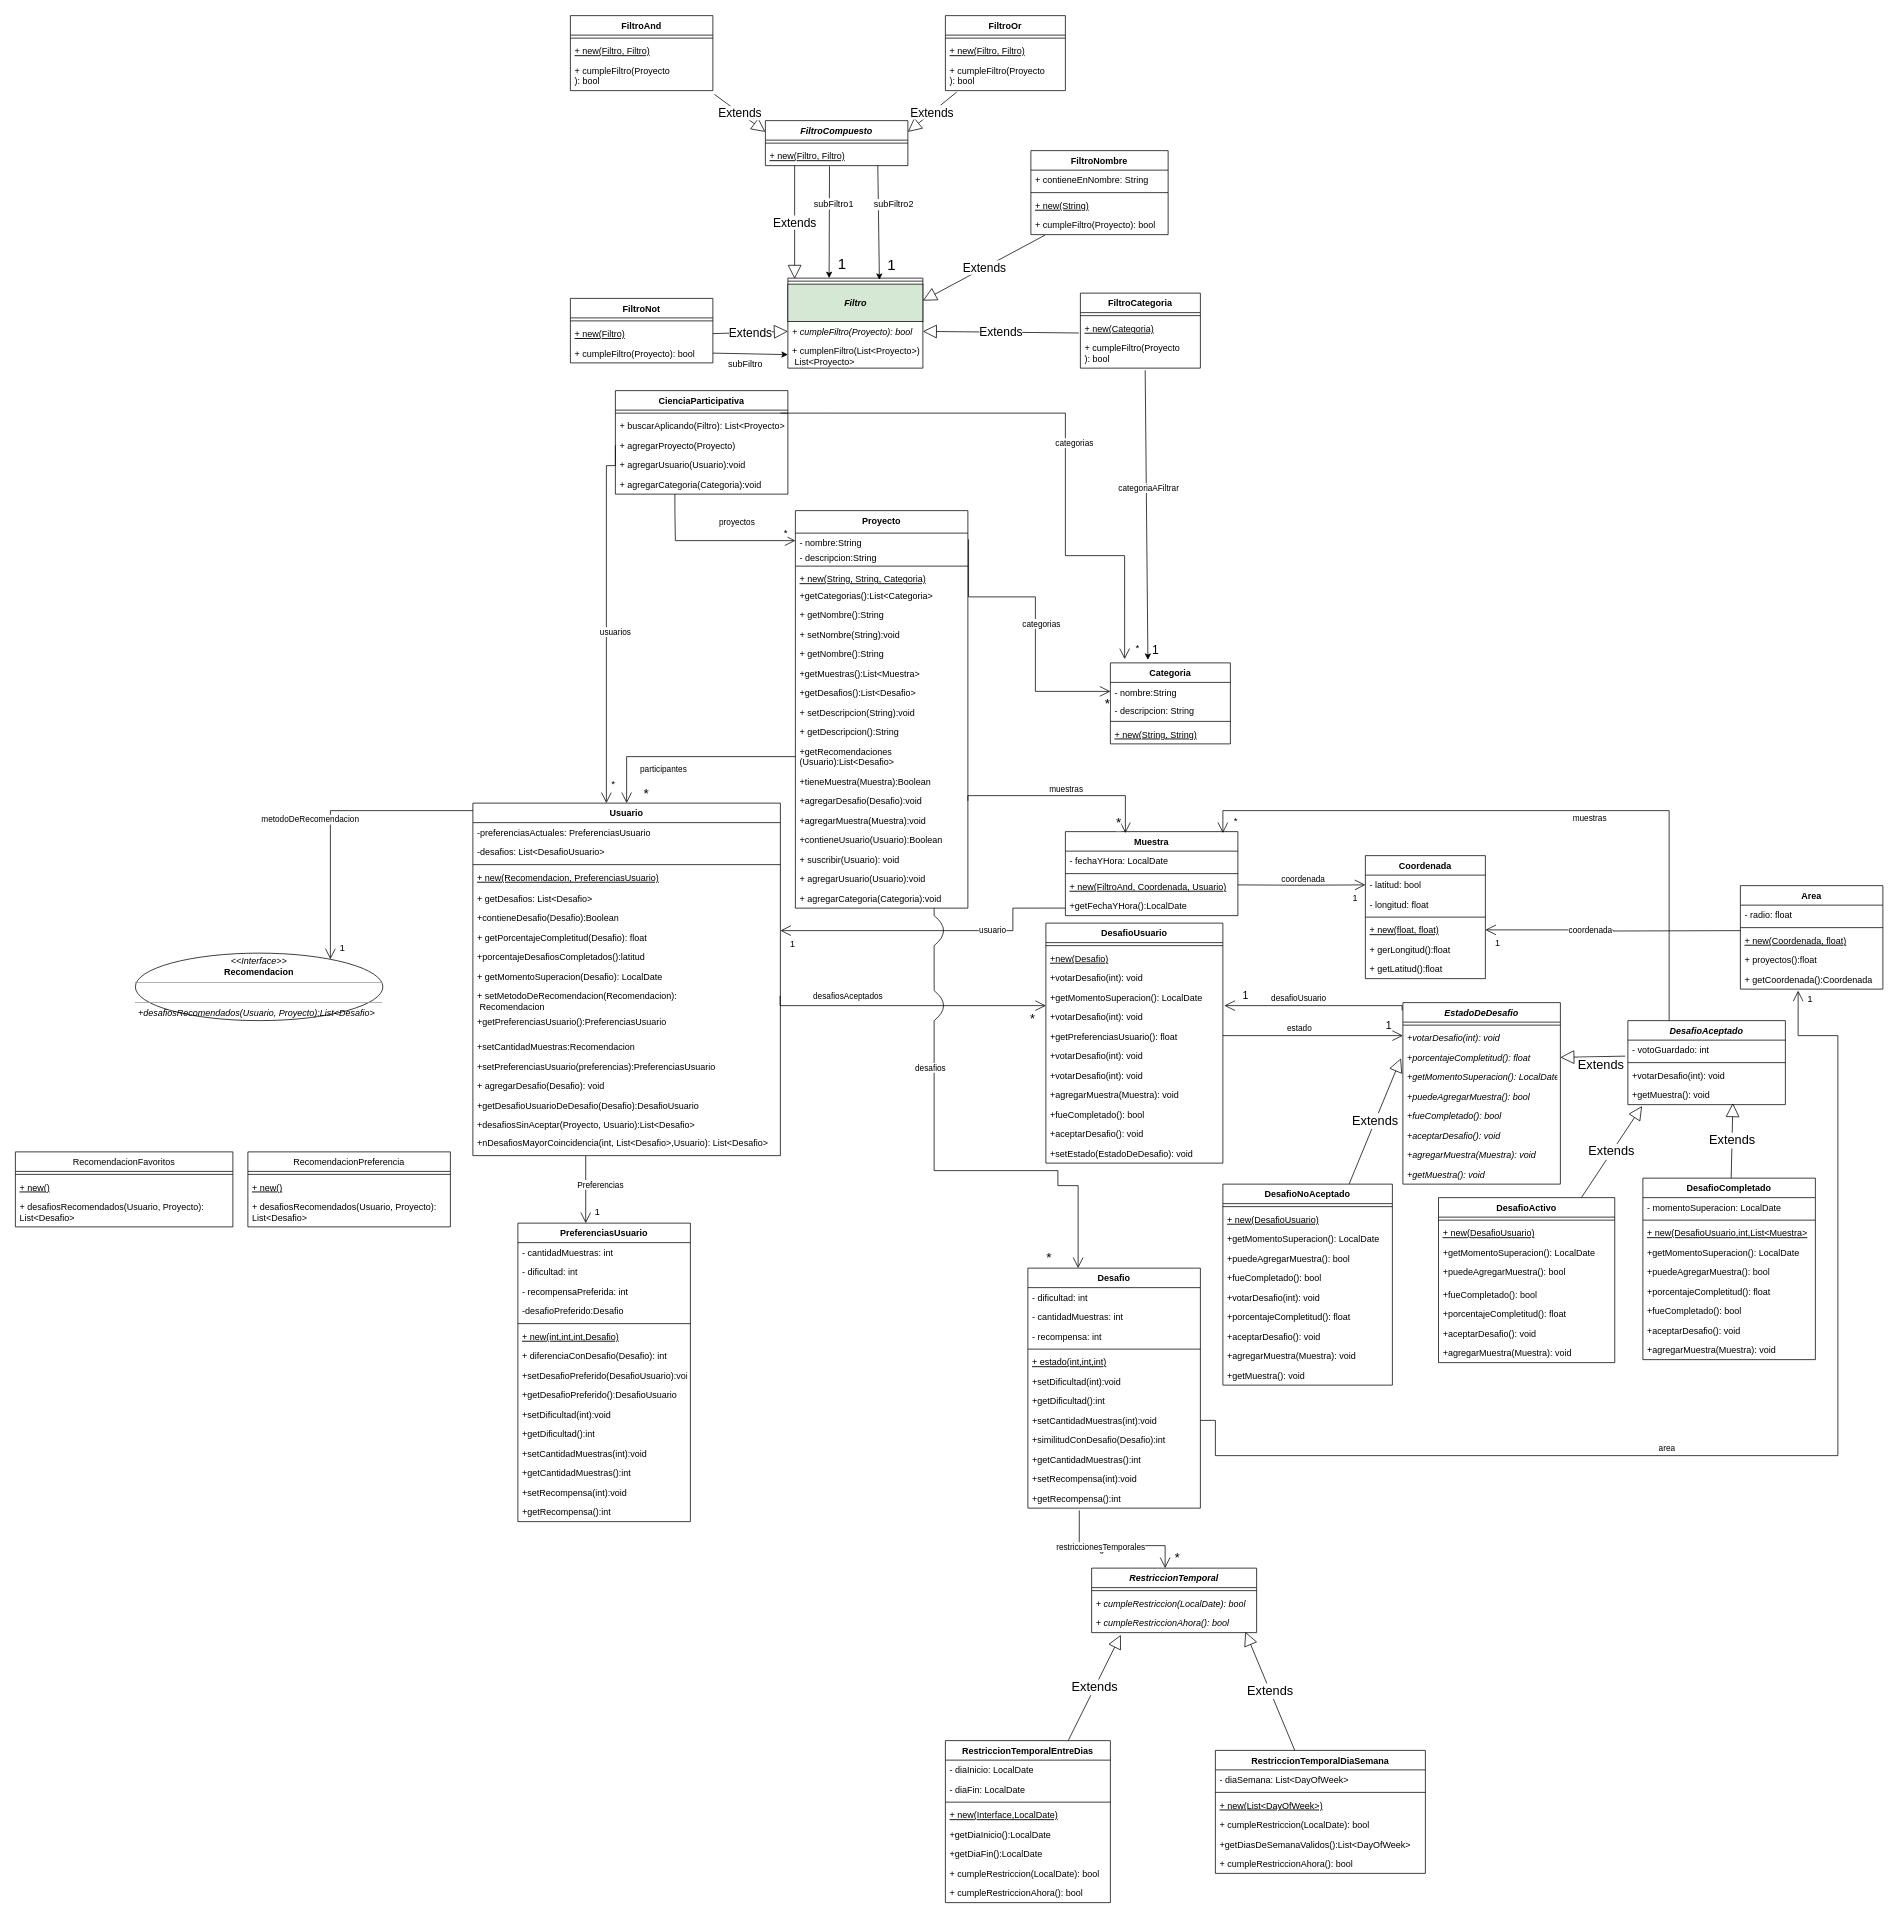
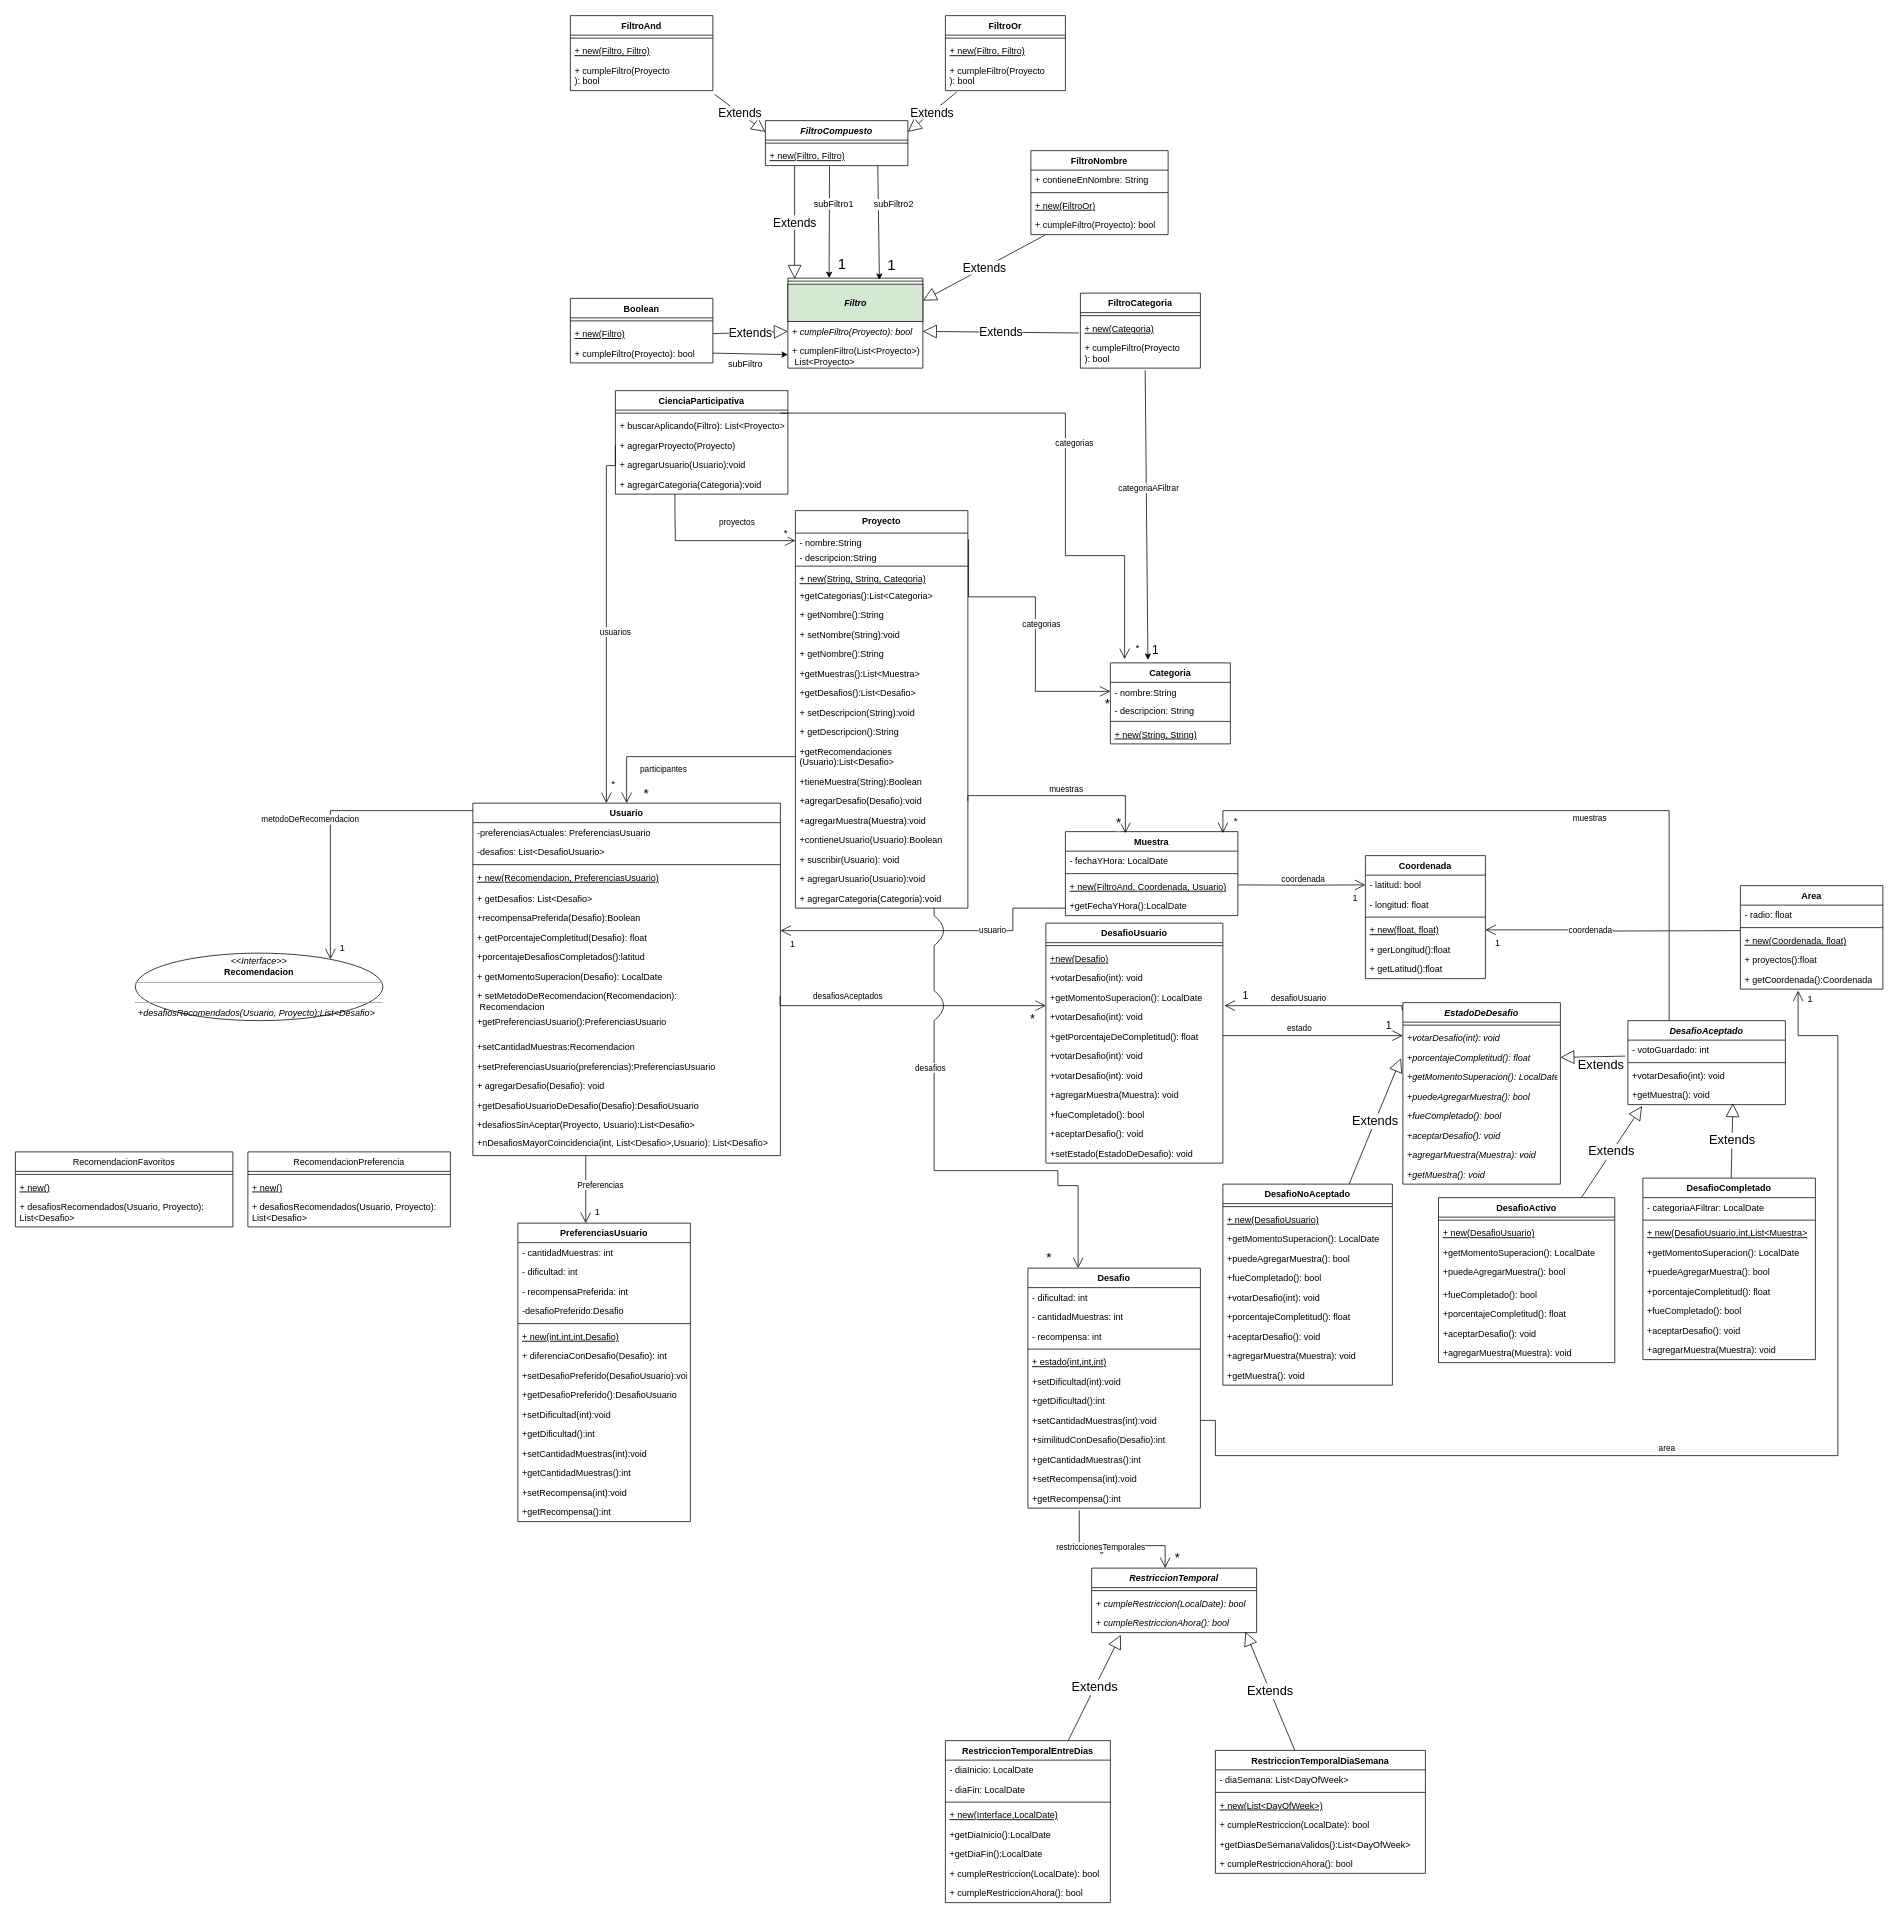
- <mxCell id="167" value="+ new(String)" style="text;strokeColor=none;fillColor=none;align=left;verticalAlign=top;spacingLeft=4;spacingRight=4;overflow=hidden;rotatable=0;points=[[0,0.5],[1,0.5]];portConstraint=eastwest;fontStyle=4" vertex="1" parent="164"><mxGeometry y="60" width="183" height="26" as="geometry" /></mxCell>
+ <mxCell id="167" value="+ new(FiltroOr)" style="text;strokeColor=none;fillColor=none;align=left;verticalAlign=top;spacingLeft=4;spacingRight=4;overflow=hidden;rotatable=0;points=[[0,0.5],[1,0.5]];portConstraint=eastwest;fontStyle=4" vertex="1" parent="164"><mxGeometry y="60" width="183" height="26" as="geometry" /></mxCell>
- <mxCell id="178" value="FiltroNot" style="swimlane;fontStyle=1;align=center;verticalAlign=top;childLayout=stackLayout;horizontal=1;startSize=26;horizontalStack=0;resizeParent=1;resizeParentMax=0;resizeLast=0;collapsible=1;marginBottom=0;" vertex="1" parent="1"><mxGeometry x="760" y="397" width="190" height="86" as="geometry" /></mxCell>
+ <mxCell id="178" value="Boolean" style="swimlane;fontStyle=1;align=center;verticalAlign=top;childLayout=stackLayout;horizontal=1;startSize=26;horizontalStack=0;resizeParent=1;resizeParentMax=0;resizeLast=0;collapsible=1;marginBottom=0;" vertex="1" parent="1"><mxGeometry x="760" y="397" width="190" height="86" as="geometry" /></mxCell>
- <mxCell id="16" value="+tieneMuestra(Muestra):Boolean" style="text;strokeColor=none;fillColor=none;align=left;verticalAlign=top;spacingLeft=4;spacingRight=4;overflow=hidden;rotatable=0;points=[[0,0.5],[1,0.5]];portConstraint=eastwest;" vertex="1" parent="2"><mxGeometry y="348" width="230" height="26" as="geometry" /></mxCell>
+ <mxCell id="16" value="+tieneMuestra(String):Boolean" style="text;strokeColor=none;fillColor=none;align=left;verticalAlign=top;spacingLeft=4;spacingRight=4;overflow=hidden;rotatable=0;points=[[0,0.5],[1,0.5]];portConstraint=eastwest;" vertex="1" parent="2"><mxGeometry y="348" width="230" height="26" as="geometry" /></mxCell>
- <mxCell id="36" value="+contieneDesafio(Desafio):Boolean" style="text;strokeColor=none;fillColor=none;align=left;verticalAlign=top;spacingLeft=4;spacingRight=4;overflow=hidden;rotatable=0;points=[[0,0.5],[1,0.5]];portConstraint=eastwest;" vertex="1" parent="30"><mxGeometry y="140" width="410" height="26" as="geometry" /></mxCell>
+ <mxCell id="36" value="+recompensaPreferida(Desafio):Boolean" style="text;strokeColor=none;fillColor=none;align=left;verticalAlign=top;spacingLeft=4;spacingRight=4;overflow=hidden;rotatable=0;points=[[0,0.5],[1,0.5]];portConstraint=eastwest;" vertex="1" parent="30"><mxGeometry y="140" width="410" height="26" as="geometry" /></mxCell>
- <mxCell id="137" value="+getPreferenciasUsuario(): float" style="text;strokeColor=none;fillColor=none;align=left;verticalAlign=top;spacingLeft=4;spacingRight=4;overflow=hidden;rotatable=0;points=[[0,0.5],[1,0.5]];portConstraint=eastwest;" vertex="1" parent="131"><mxGeometry y="138" width="236" height="26" as="geometry" /></mxCell>
+ <mxCell id="137" value="+getPorcentajeDeCompletitud(): float" style="text;strokeColor=none;fillColor=none;align=left;verticalAlign=top;spacingLeft=4;spacingRight=4;overflow=hidden;rotatable=0;points=[[0,0.5],[1,0.5]];portConstraint=eastwest;" vertex="1" parent="131"><mxGeometry y="138" width="236" height="26" as="geometry" /></mxCell>
- <mxCell id="216" value="- momentoSuperacion: LocalDate" style="text;strokeColor=none;fillColor=none;align=left;verticalAlign=top;spacingLeft=4;spacingRight=4;overflow=hidden;rotatable=0;points=[[0,0.5],[1,0.5]];portConstraint=eastwest;" vertex="1" parent="215"><mxGeometry y="26" width="230" height="26" as="geometry" /></mxCell>
+ <mxCell id="216" value="- categoriaAFiltrar: LocalDate" style="text;strokeColor=none;fillColor=none;align=left;verticalAlign=top;spacingLeft=4;spacingRight=4;overflow=hidden;rotatable=0;points=[[0,0.5],[1,0.5]];portConstraint=eastwest;" vertex="1" parent="215"><mxGeometry y="26" width="230" height="26" as="geometry" /></mxCell>
